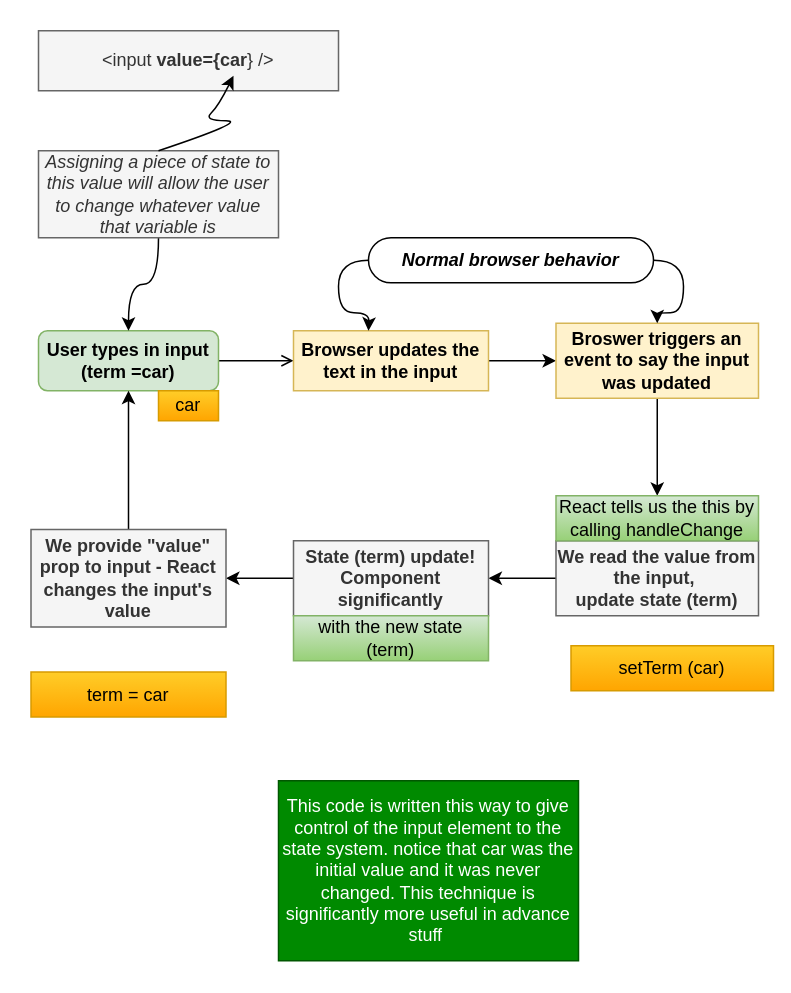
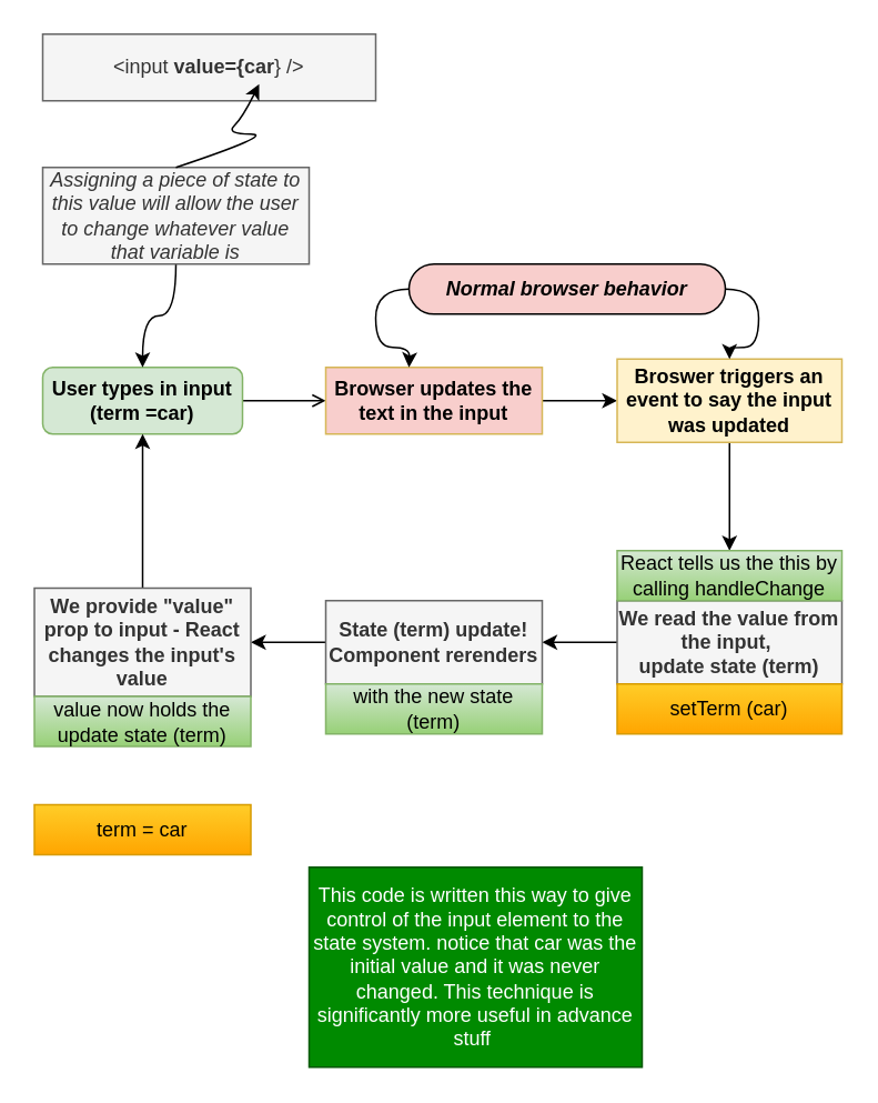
- <mxCell id="18" value="&lt;i&gt;&lt;b&gt;Normal browser behavior&lt;/b&gt;&lt;/i&gt;" style="whiteSpace=wrap;html=1;rounded=1;arcSize=50;align=center;verticalAlign=middle;strokeWidth=1;autosize=1;spacing=4;treeFolding=1;treeMoving=1;newEdgeStyle={&quot;edgeStyle&quot;:&quot;entityRelationEdgeStyle&quot;,&quot;startArrow&quot;:&quot;none&quot;,&quot;endArrow&quot;:&quot;none&quot;,&quot;segment&quot;:10,&quot;curved&quot;:1};" vertex="1" parent="1"><mxGeometry x="245" y="158" width="190" height="30" as="geometry" /></mxCell>
+ <mxCell id="18" value="&lt;i&gt;&lt;b&gt;Normal browser behavior&lt;/b&gt;&lt;/i&gt;" style="whiteSpace=wrap;html=1;rounded=1;arcSize=50;align=center;verticalAlign=middle;strokeWidth=1;autosize=1;spacing=4;treeFolding=1;treeMoving=1;newEdgeStyle={&quot;edgeStyle&quot;:&quot;entityRelationEdgeStyle&quot;,&quot;startArrow&quot;:&quot;none&quot;,&quot;endArrow&quot;:&quot;none&quot;,&quot;segment&quot;:10,&quot;curved&quot;:1};fillColor=#f8cecc;" vertex="1" parent="1"><mxGeometry x="245" y="158" width="190" height="30" as="geometry" /></mxCell>
- <mxCell id="5" value="&lt;b&gt;Browser updates the&lt;br&gt;text in the input&lt;br&gt;&lt;/b&gt;" style="rounded=0;whiteSpace=wrap;html=1;fillColor=#fff2cc;strokeColor=#d6b656;" vertex="1" parent="1"><mxGeometry x="195" y="220" width="130" height="40" as="geometry" /></mxCell>
+ <mxCell id="5" value="&lt;b&gt;Browser updates the&lt;br&gt;text in the input&lt;br&gt;&lt;/b&gt;" style="rounded=0;whiteSpace=wrap;html=1;fillColor=#f8cecc;strokeColor=#d6b656;" vertex="1" parent="1"><mxGeometry x="195" y="220" width="130" height="40" as="geometry" /></mxCell>
- <mxCell id="26" value="car" style="rounded=0;whiteSpace=wrap;html=1;fillColor=#ffcd28;gradientColor=#ffa500;strokeColor=#d79b00;" vertex="1" parent="1"><mxGeometry x="105" y="260" width="40" height="20" as="geometry" /></mxCell>
- <mxCell id="13" value="&lt;b&gt;State (term) update!&lt;br&gt;Component significantly&lt;br&gt;&lt;/b&gt;" style="rounded=0;whiteSpace=wrap;html=1;fillColor=#f5f5f5;fontColor=#333333;strokeColor=#666666;" vertex="1" parent="1"><mxGeometry x="195" y="360" width="130" height="50" as="geometry" /></mxCell>
+ <mxCell id="13" value="&lt;b&gt;State (term) update!&lt;br&gt;Component rerenders&lt;br&gt;&lt;/b&gt;" style="rounded=0;whiteSpace=wrap;html=1;fillColor=#f5f5f5;fontColor=#333333;strokeColor=#666666;" vertex="1" parent="1"><mxGeometry x="195" y="360" width="130" height="50" as="geometry" /></mxCell>
+ <mxCell id="25" value="value now holds the update state (term)" style="rounded=0;whiteSpace=wrap;html=1;fillColor=#d5e8d4;strokeColor=#82b366;gradientColor=#97d077;" vertex="1" parent="1"><mxGeometry x="20" y="417.5" width="130" height="30" as="geometry" /></mxCell>
- <mxCell id="27" value="setTerm (car)" style="rounded=0;whiteSpace=wrap;html=1;fillColor=#ffcd28;strokeColor=#d79b00;gradientColor=#ffa500;" vertex="1" parent="1"><mxGeometry x="380" y="430" width="135" height="30" as="geometry" /></mxCell>
+ <mxCell id="27" value="setTerm (car)" style="rounded=0;whiteSpace=wrap;html=1;fillColor=#ffcd28;strokeColor=#d79b00;gradientColor=#ffa500;" vertex="1" parent="1"><mxGeometry x="370" y="410" width="135" height="30" as="geometry" /></mxCell>
- <mxCell id="28" value="term = car" style="rounded=0;whiteSpace=wrap;html=1;fillColor=#ffcd28;strokeColor=#d79b00;gradientColor=#ffa500;" vertex="1" parent="1"><mxGeometry x="20" y="447.5" width="130" height="30" as="geometry" /></mxCell>
+ <mxCell id="28" value="term = car" style="rounded=0;whiteSpace=wrap;html=1;fillColor=#ffcd28;strokeColor=#d79b00;gradientColor=#ffa500;" vertex="1" parent="1"><mxGeometry x="20" y="482.5" width="130" height="30" as="geometry" /></mxCell>
